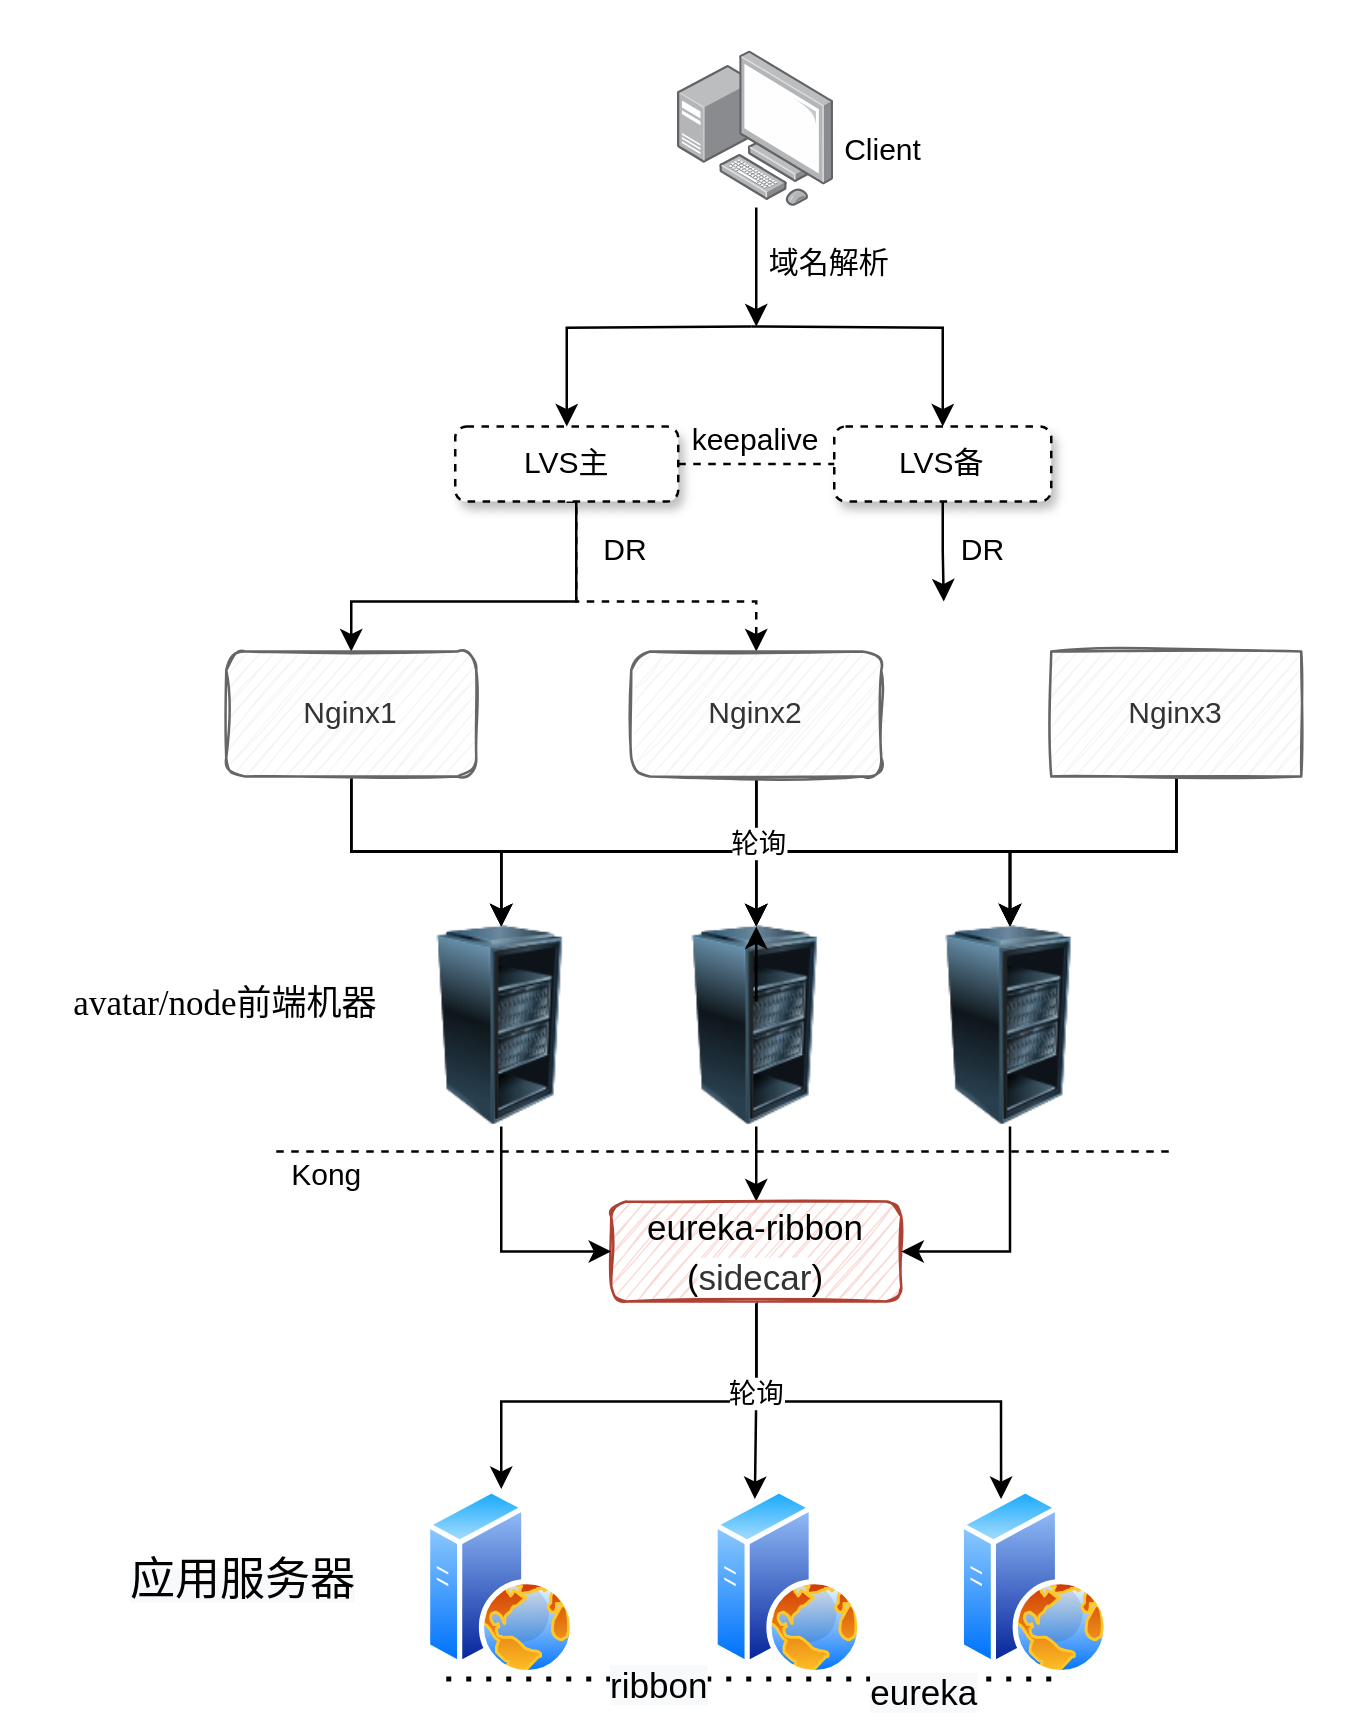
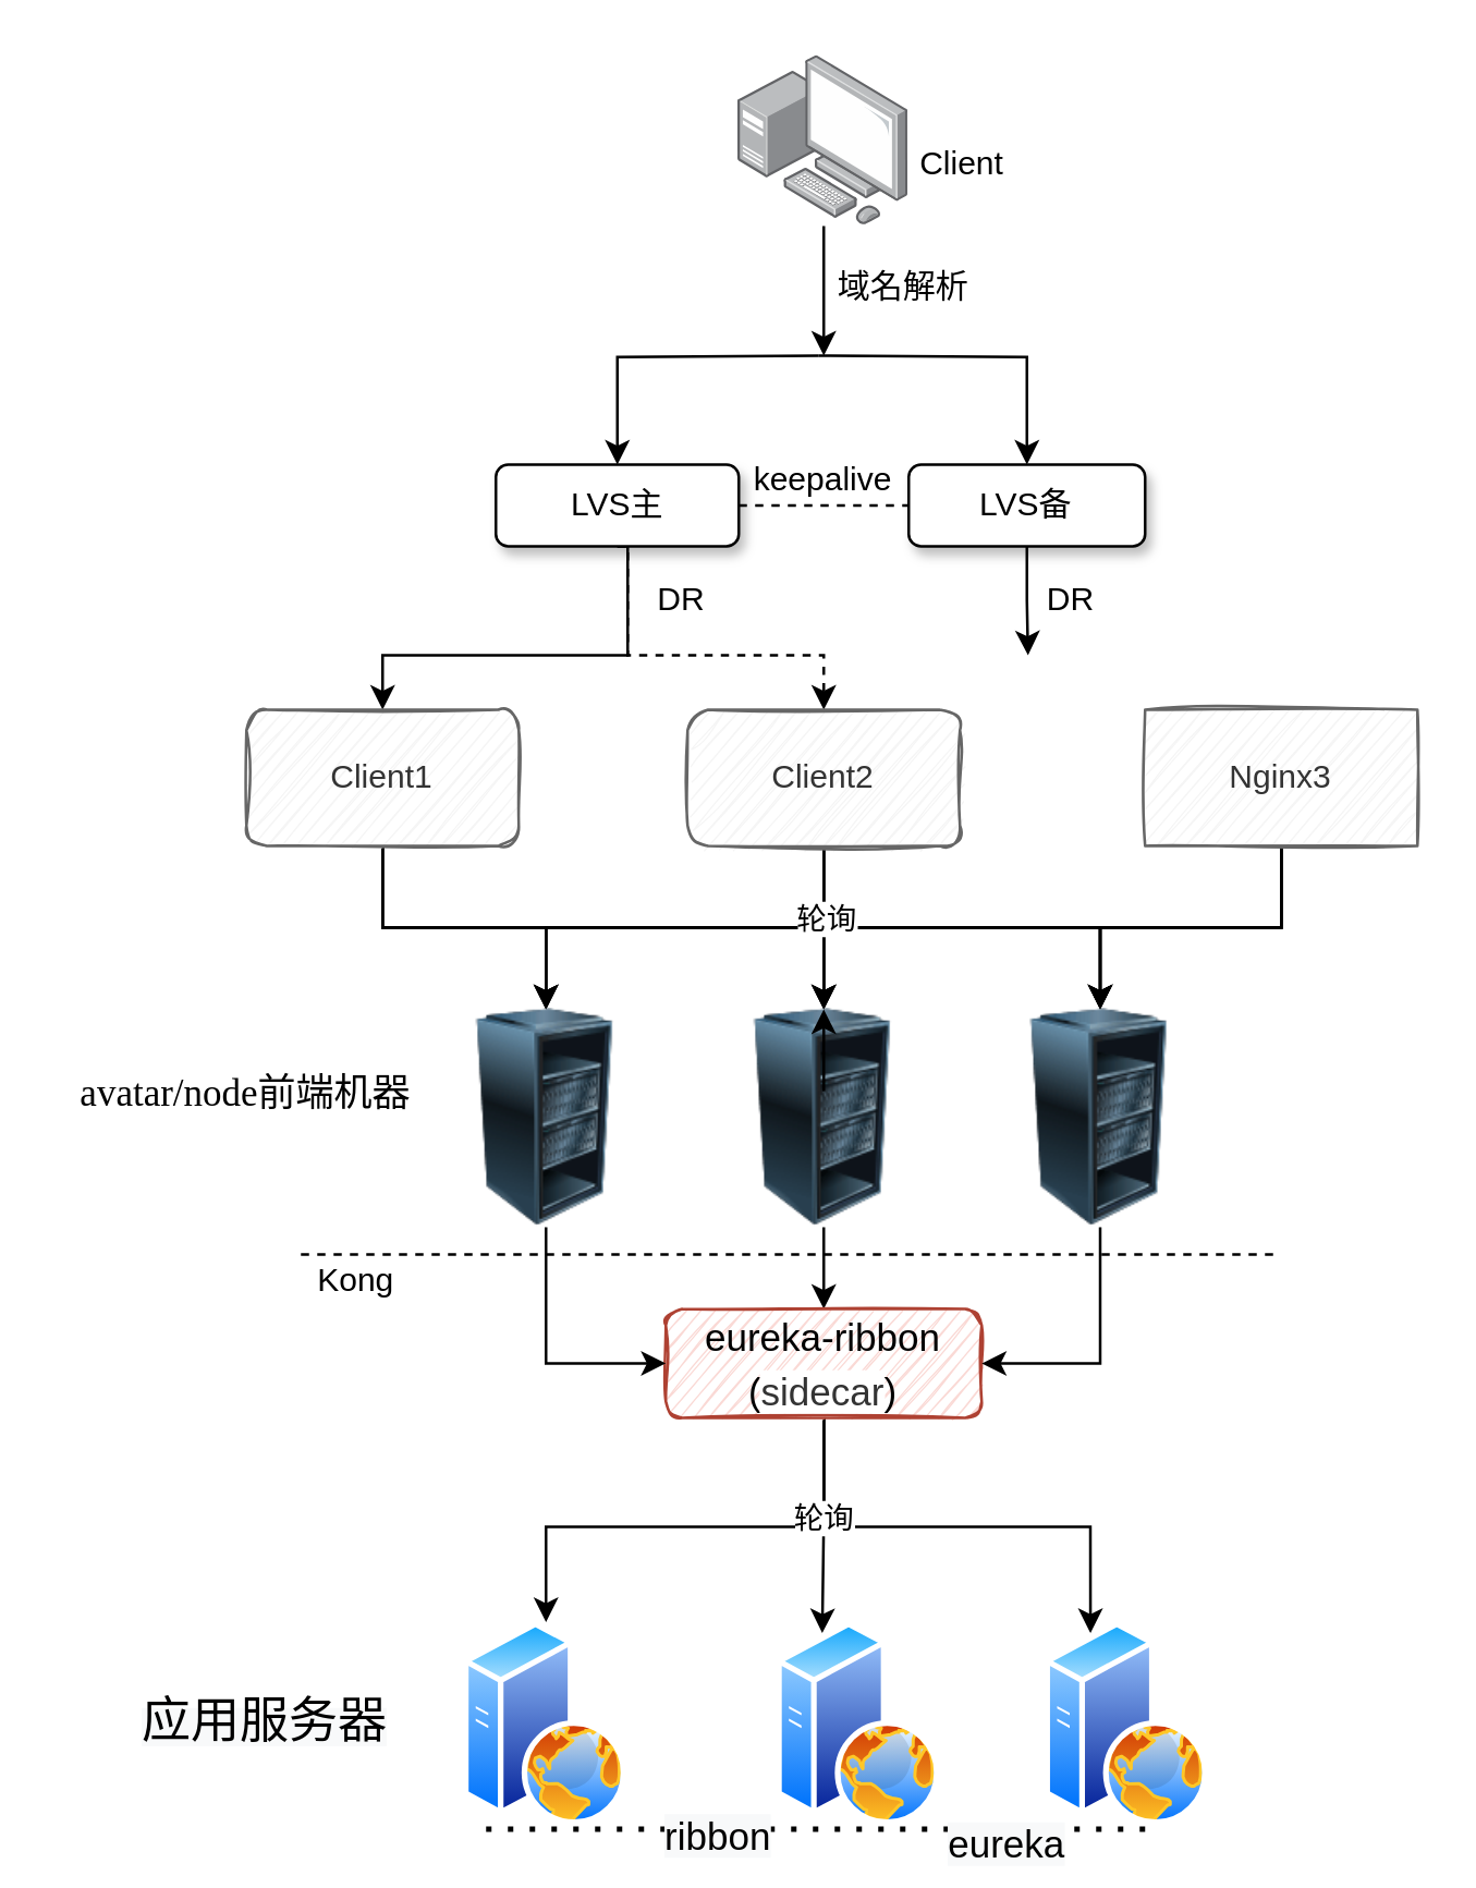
- <mxCell id="4" value="LVS主" style="rounded=1;whiteSpace=wrap;html=1;shadow=1;dashed=1;" vertex="1" parent="1"><mxGeometry x="181.6" y="170" width="89.2" height="30" as="geometry" /></mxCell>
+ <mxCell id="4" value="LVS主" style="rounded=1;whiteSpace=wrap;html=1;shadow=1;" vertex="1" parent="1"><mxGeometry x="181.6" y="170" width="89.2" height="30" as="geometry" /></mxCell>
- <mxCell id="28" value="LVS备" style="rounded=1;whiteSpace=wrap;html=1;shadow=1;dashed=1;" vertex="1" parent="1"><mxGeometry x="333.2" y="170" width="86.8" height="30" as="geometry" /></mxCell>
+ <mxCell id="28" value="LVS备" style="rounded=1;whiteSpace=wrap;html=1;shadow=1;" vertex="1" parent="1"><mxGeometry x="333.2" y="170" width="86.8" height="30" as="geometry" /></mxCell>
- <mxCell id="8" value="Nginx1" style="rounded=1;whiteSpace=wrap;html=1;shadow=0;fillColor=#f5f5f5;strokeColor=#666666;fontColor=#333333;glass=0;sketch=1;" vertex="1" parent="1"><mxGeometry x="90" y="260" width="100" height="50" as="geometry" /></mxCell>
+ <mxCell id="8" value="Client1" style="rounded=1;whiteSpace=wrap;html=1;shadow=0;fillColor=#f5f5f5;strokeColor=#666666;fontColor=#333333;glass=0;sketch=1;" vertex="1" parent="1"><mxGeometry x="90" y="260" width="100" height="50" as="geometry" /></mxCell>
- <mxCell id="12" value="Nginx2" style="rounded=1;whiteSpace=wrap;html=1;shadow=0;fillColor=#f5f5f5;strokeColor=#666666;fontColor=#333333;sketch=1;" vertex="1" parent="1"><mxGeometry x="252" y="260" width="100" height="50" as="geometry" /></mxCell>
+ <mxCell id="12" value="Client2" style="rounded=1;whiteSpace=wrap;html=1;shadow=0;fillColor=#f5f5f5;strokeColor=#666666;fontColor=#333333;sketch=1;" vertex="1" parent="1"><mxGeometry x="252" y="260" width="100" height="50" as="geometry" /></mxCell>
